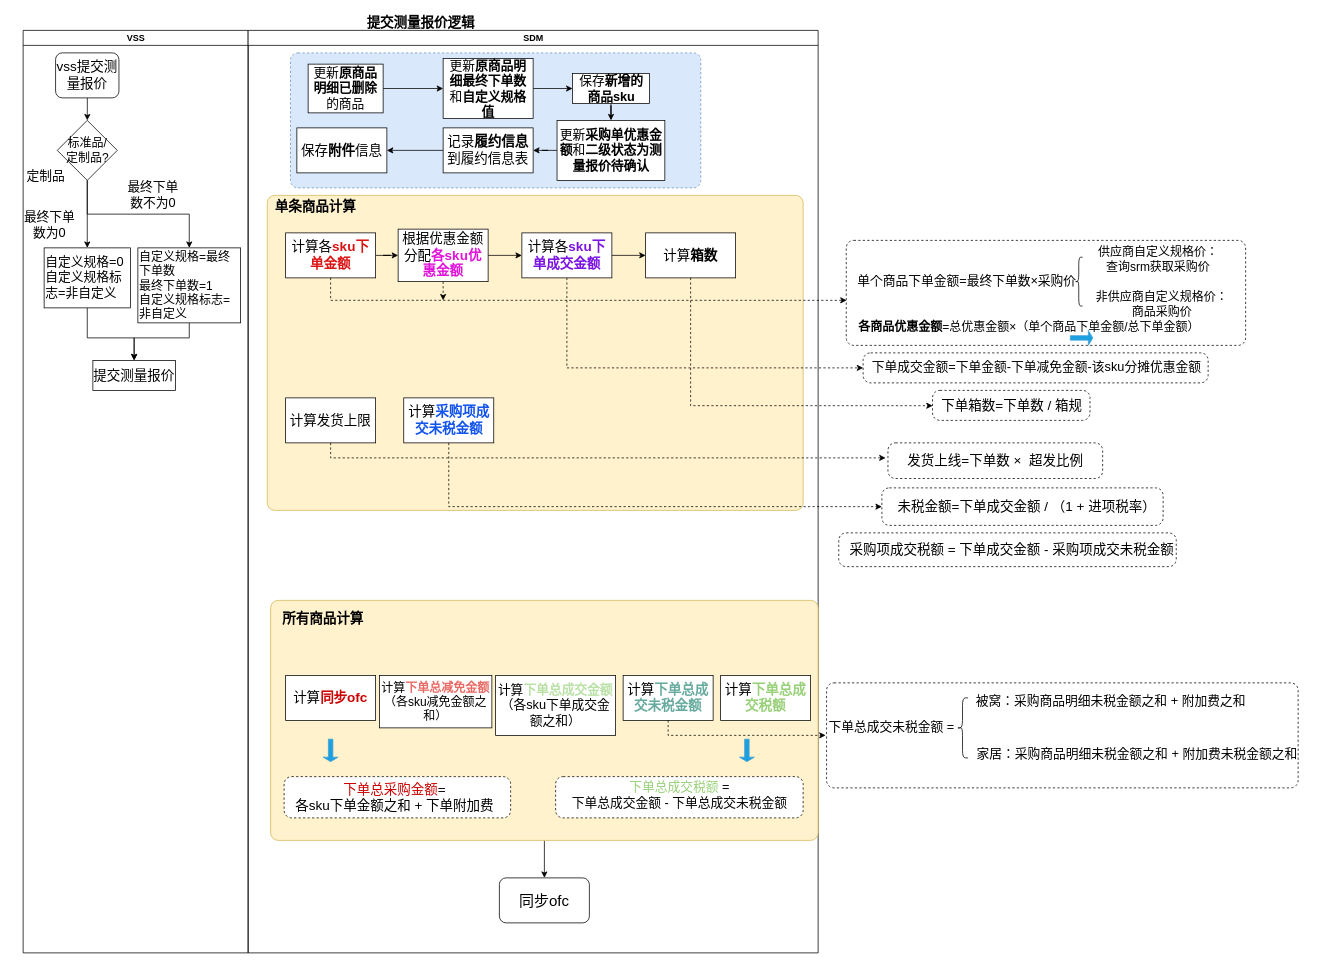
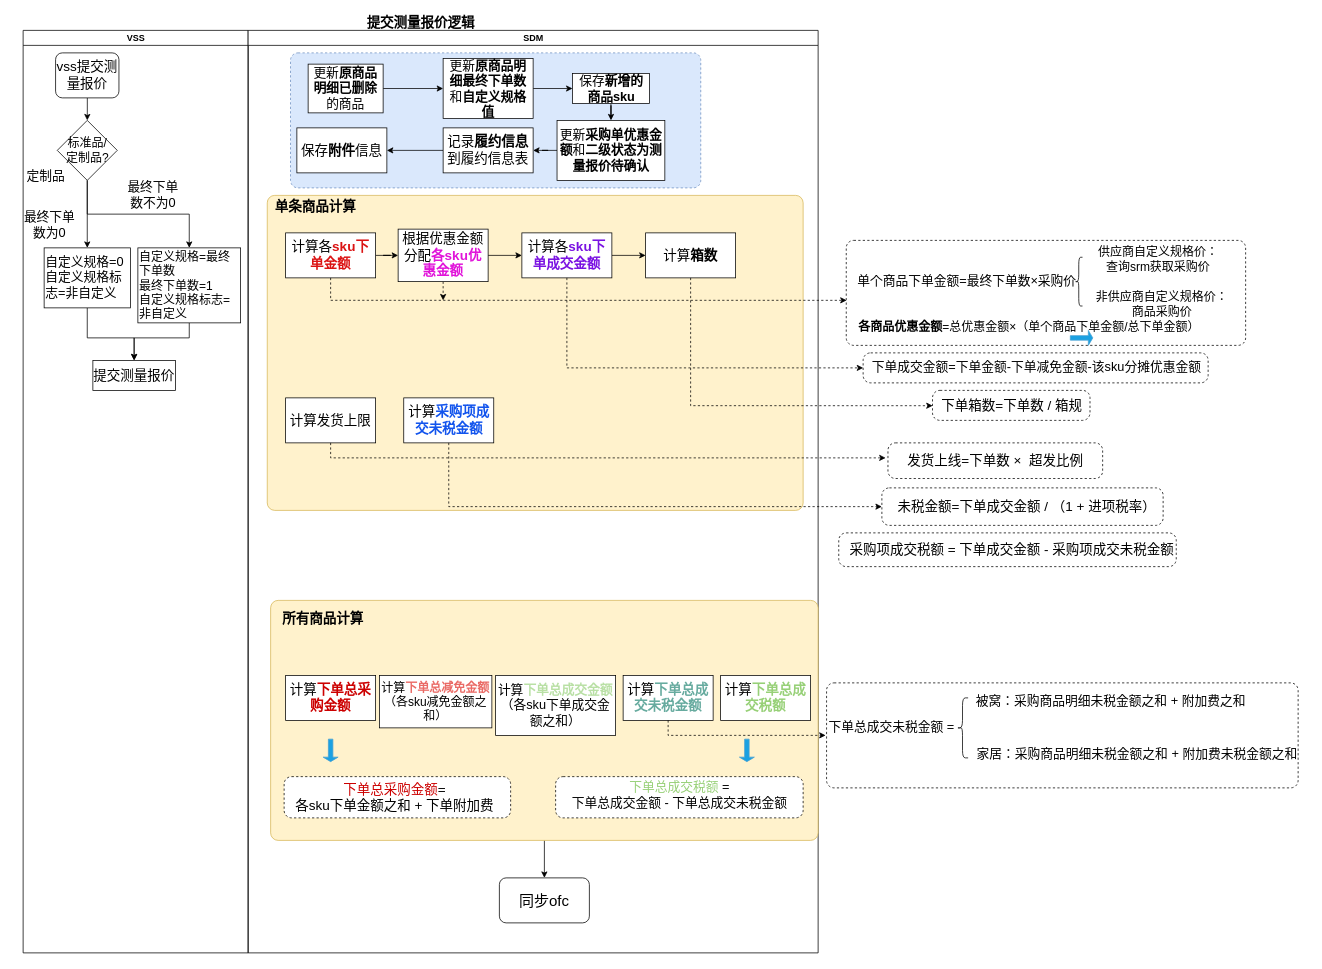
- <mxCell id="46" value="&lt;font style=&quot;font-size: 18px;&quot;&gt;计算&lt;font color=&quot;#cc0000&quot;&gt;&lt;b&gt;同步ofc&lt;/b&gt;&lt;/font&gt;&lt;/font&gt;" style="rounded=0;whiteSpace=wrap;html=1;" parent="18" vertex="1"><mxGeometry x="50.0" y="860" width="120" height="60" as="geometry" /></mxCell>
+ <mxCell id="46" value="&lt;font style=&quot;font-size: 18px;&quot;&gt;计算&lt;font color=&quot;#cc0000&quot;&gt;&lt;b&gt;下单总采购金额&lt;/b&gt;&lt;/font&gt;&lt;/font&gt;" style="rounded=0;whiteSpace=wrap;html=1;" parent="18" vertex="1"><mxGeometry x="50.0" y="860" width="120" height="60" as="geometry" /></mxCell>
